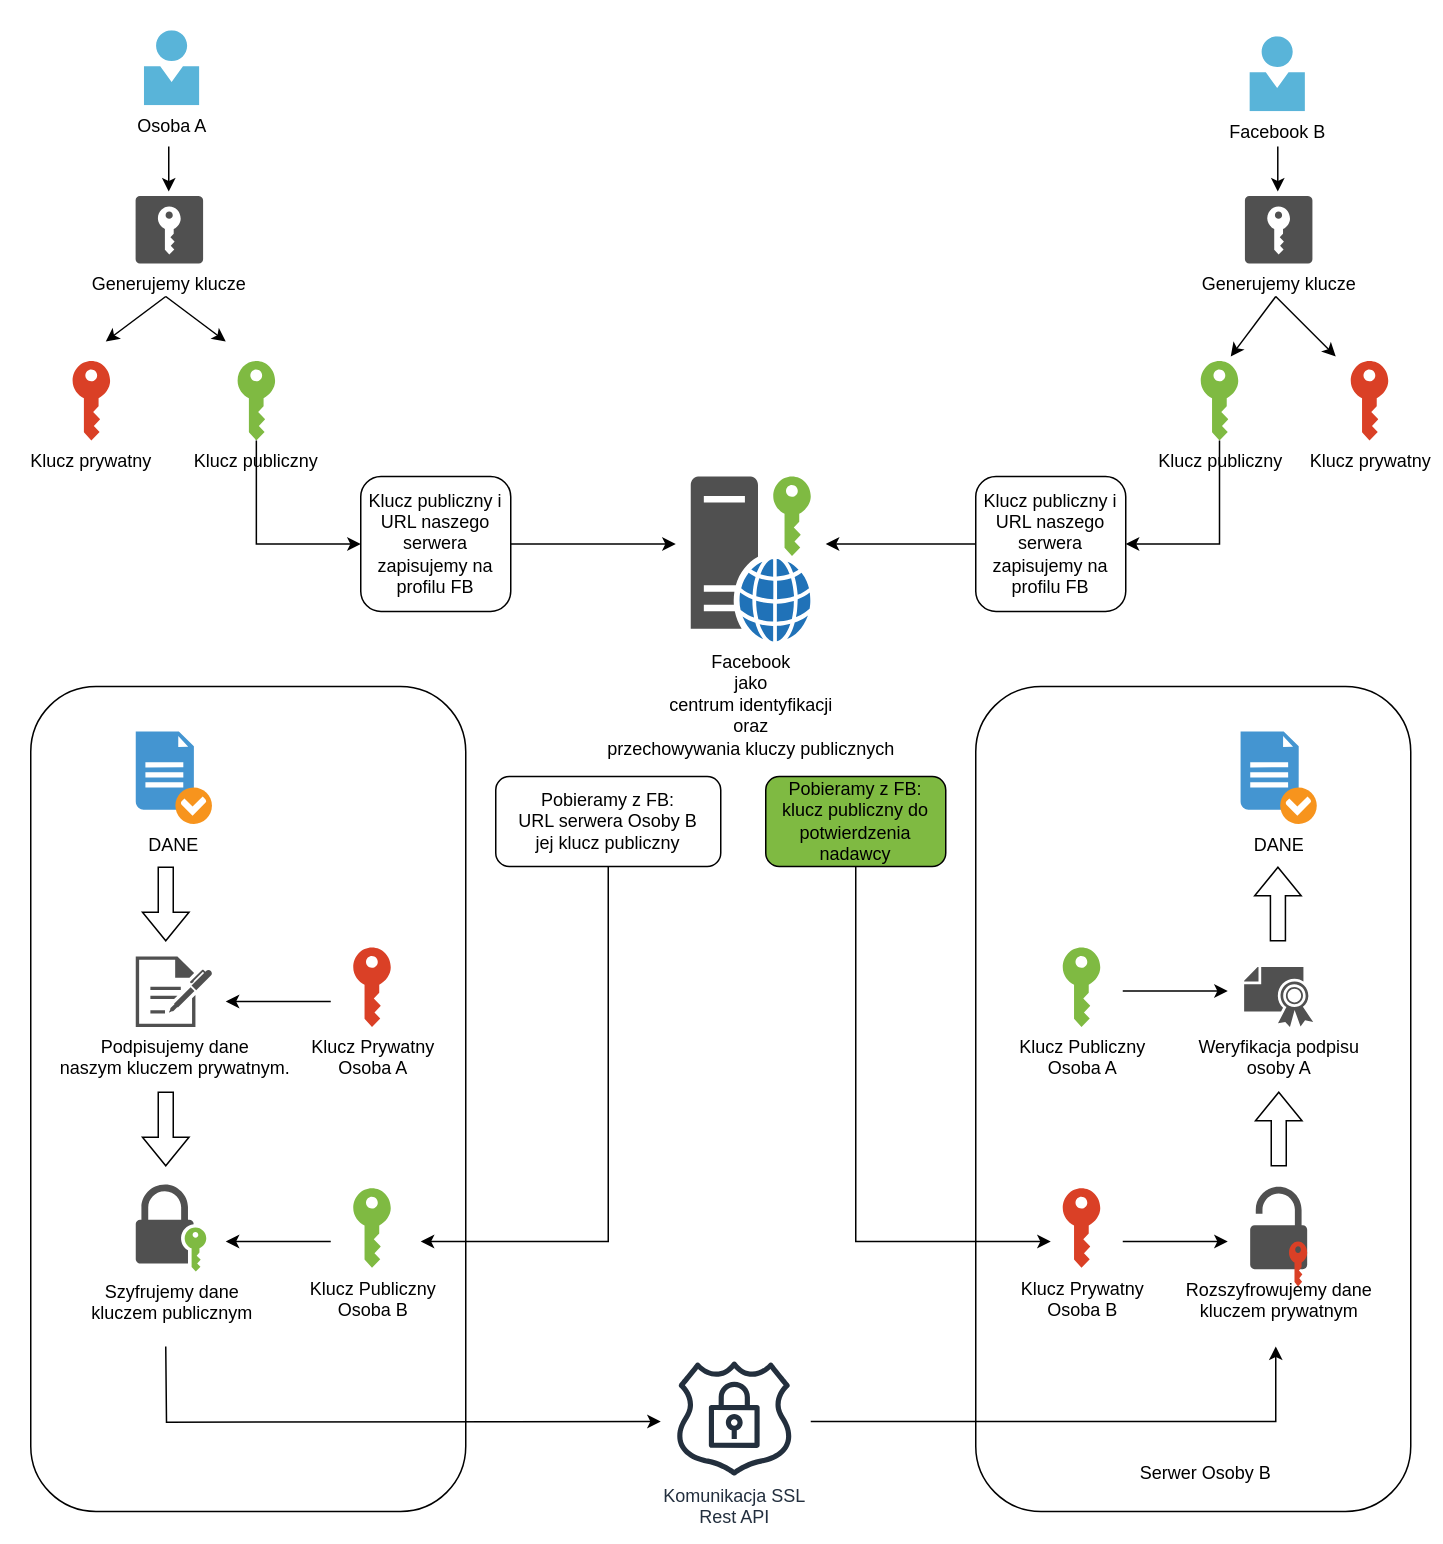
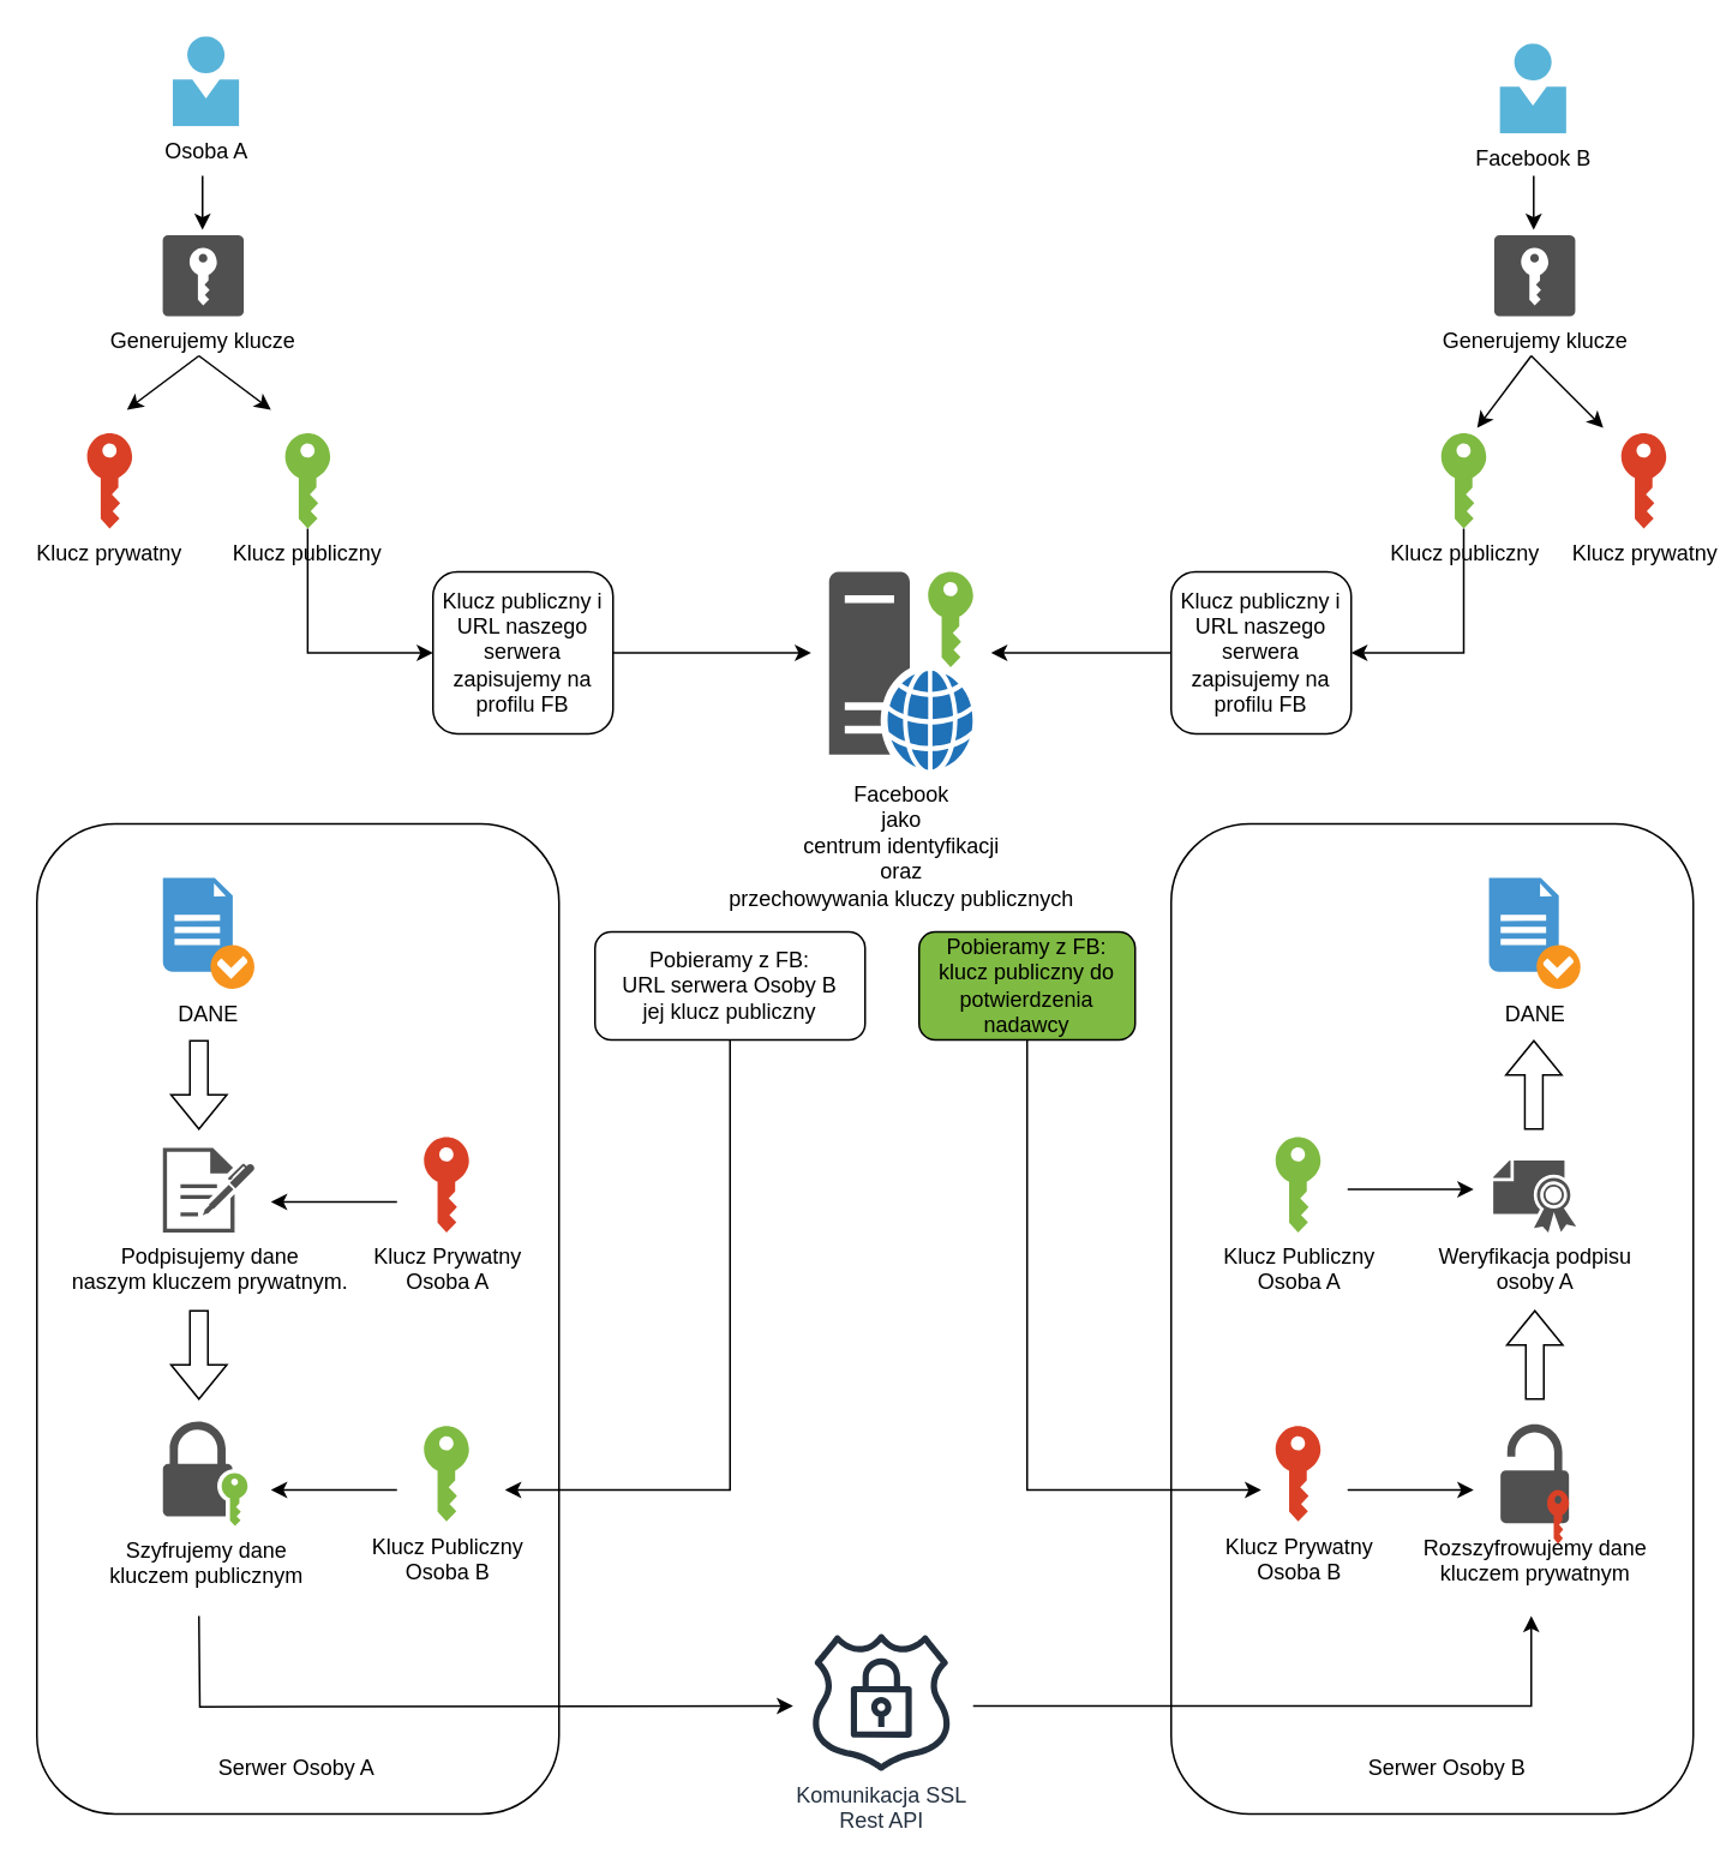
+ <mxCell id="54" value="Serwer Osoby A" style="text;html=1;strokeColor=none;fillColor=none;align=center;verticalAlign=middle;whiteSpace=wrap;rounded=0;" vertex="1" parent="1"><mxGeometry x="111.45" y="967" width="107.1" height="30" as="geometry" /></mxCell>
